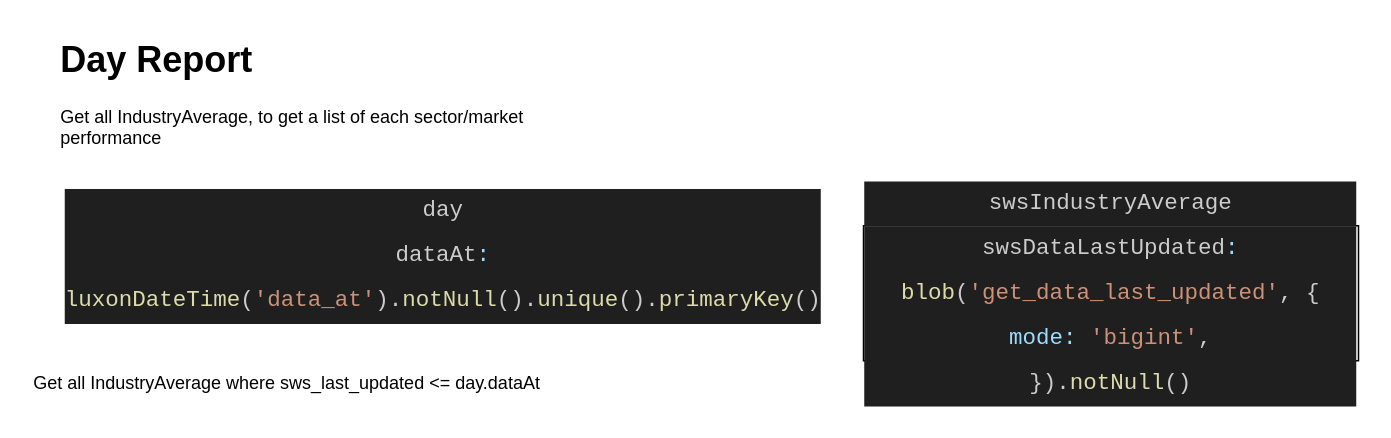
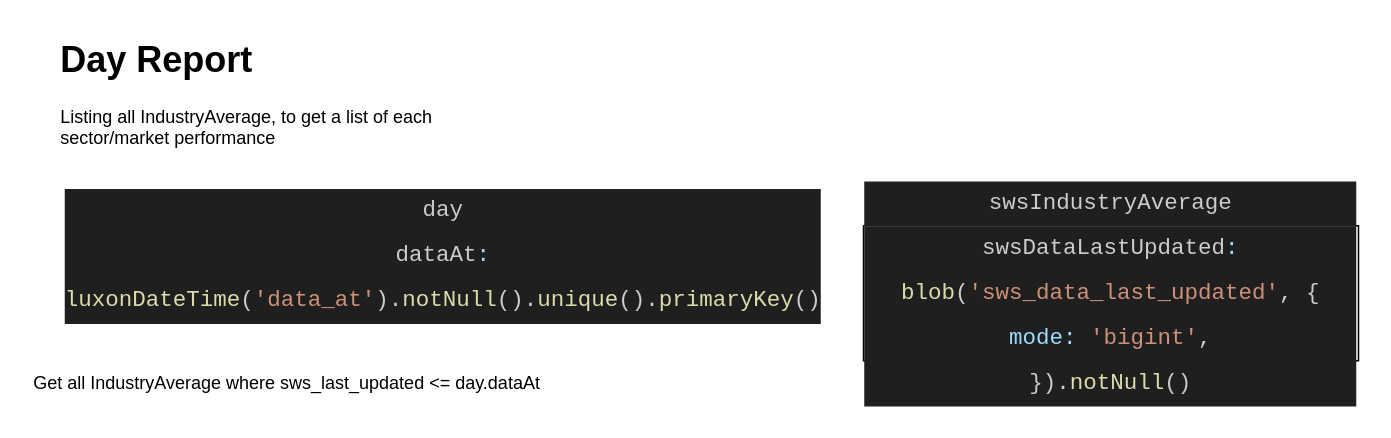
- <mxCell id="3" value="&lt;h1&gt;Day Report&lt;/h1&gt;&lt;p&gt;Get all IndustryAverage, to get a list of each sector/market performance&lt;/p&gt;" style="text;html=1;strokeColor=none;fillColor=none;spacing=5;spacingTop=-20;whiteSpace=wrap;overflow=hidden;rounded=0;" vertex="1" parent="1"><mxGeometry x="35" y="20" width="330" height="120" as="geometry" /></mxCell>
+ <mxCell id="3" value="&lt;h1&gt;Day Report&lt;/h1&gt;&lt;p&gt;Listing all IndustryAverage, to get a list of each sector/market performance&lt;/p&gt;" style="text;html=1;strokeColor=none;fillColor=none;spacing=5;spacingTop=-20;whiteSpace=wrap;overflow=hidden;rounded=0;" vertex="1" parent="1"><mxGeometry x="35" y="20" width="330" height="120" as="geometry" /></mxCell>
- <mxCell id="2" value="&lt;div style=&quot;color: rgb(204, 204, 204); background-color: rgb(31, 31, 31); font-family: &amp;quot;Fira Code&amp;quot;, Monaco, &amp;quot;Courier New&amp;quot;, monospace, Menlo, Monaco, &amp;quot;Courier New&amp;quot;, monospace; font-size: 15px; line-height: 30px;&quot;&gt;swsIndustryAverage&lt;/div&gt;&lt;div style=&quot;color: rgb(204, 204, 204); background-color: rgb(31, 31, 31); font-family: &amp;quot;Fira Code&amp;quot;, Monaco, &amp;quot;Courier New&amp;quot;, monospace, Menlo, Monaco, &amp;quot;Courier New&amp;quot;, monospace; font-size: 15px; line-height: 30px;&quot;&gt;&lt;div style=&quot;line-height: 30px;&quot;&gt;&lt;div&gt;swsDataLastUpdated&lt;span style=&quot;color: #9cdcfe;&quot;&gt;:&lt;/span&gt; &lt;span style=&quot;color: #dcdcaa;&quot;&gt;blob&lt;/span&gt;(&lt;span style=&quot;color: #ce9178;&quot;&gt;'get_data_last_updated'&lt;/span&gt;, {&lt;/div&gt;&lt;div&gt;      &lt;span style=&quot;color: #9cdcfe;&quot;&gt;mode&lt;/span&gt;&lt;span style=&quot;color: #9cdcfe;&quot;&gt;:&lt;/span&gt; &lt;span style=&quot;color: #ce9178;&quot;&gt;'bigint'&lt;/span&gt;,&lt;/div&gt;&lt;div&gt;    }).&lt;span style=&quot;color: #dcdcaa;&quot;&gt;notNull&lt;/span&gt;()&lt;/div&gt;&lt;/div&gt;&lt;/div&gt;" style="rounded=0;whiteSpace=wrap;html=1;" vertex="1" parent="1"><mxGeometry x="575" y="150" width="330" height="90" as="geometry" /></mxCell>
+ <mxCell id="2" value="&lt;div style=&quot;color: rgb(204, 204, 204); background-color: rgb(31, 31, 31); font-family: &amp;quot;Fira Code&amp;quot;, Monaco, &amp;quot;Courier New&amp;quot;, monospace, Menlo, Monaco, &amp;quot;Courier New&amp;quot;, monospace; font-size: 15px; line-height: 30px;&quot;&gt;swsIndustryAverage&lt;/div&gt;&lt;div style=&quot;color: rgb(204, 204, 204); background-color: rgb(31, 31, 31); font-family: &amp;quot;Fira Code&amp;quot;, Monaco, &amp;quot;Courier New&amp;quot;, monospace, Menlo, Monaco, &amp;quot;Courier New&amp;quot;, monospace; font-size: 15px; line-height: 30px;&quot;&gt;&lt;div style=&quot;line-height: 30px;&quot;&gt;&lt;div&gt;swsDataLastUpdated&lt;span style=&quot;color: #9cdcfe;&quot;&gt;:&lt;/span&gt; &lt;span style=&quot;color: #dcdcaa;&quot;&gt;blob&lt;/span&gt;(&lt;span style=&quot;color: #ce9178;&quot;&gt;'sws_data_last_updated'&lt;/span&gt;, {&lt;/div&gt;&lt;div&gt;      &lt;span style=&quot;color: #9cdcfe;&quot;&gt;mode&lt;/span&gt;&lt;span style=&quot;color: #9cdcfe;&quot;&gt;:&lt;/span&gt; &lt;span style=&quot;color: #ce9178;&quot;&gt;'bigint'&lt;/span&gt;,&lt;/div&gt;&lt;div&gt;    }).&lt;span style=&quot;color: #dcdcaa;&quot;&gt;notNull&lt;/span&gt;()&lt;/div&gt;&lt;/div&gt;&lt;/div&gt;" style="rounded=0;whiteSpace=wrap;html=1;" vertex="1" parent="1"><mxGeometry x="575" y="150" width="330" height="90" as="geometry" /></mxCell>
